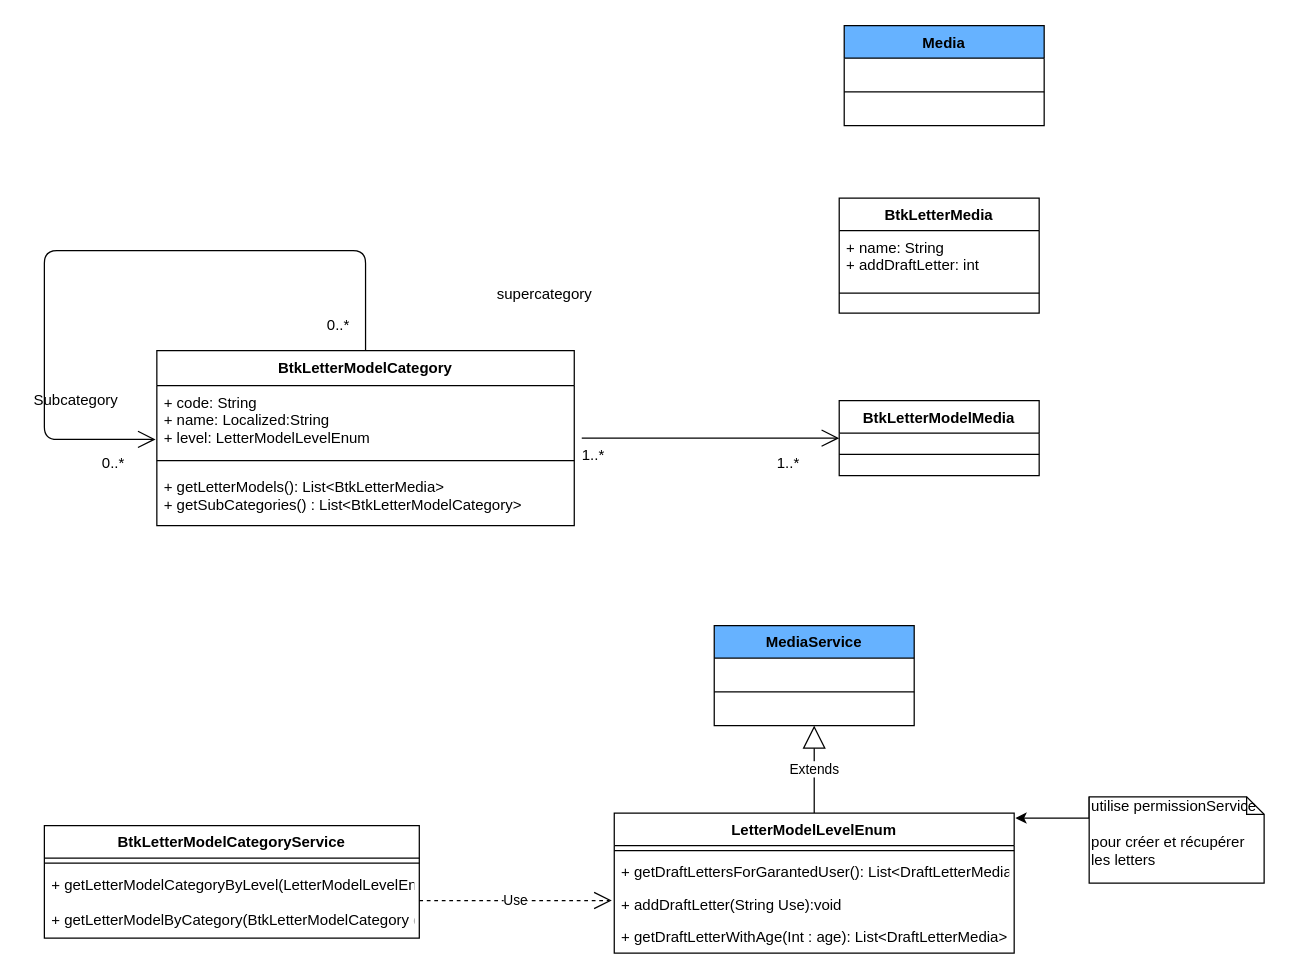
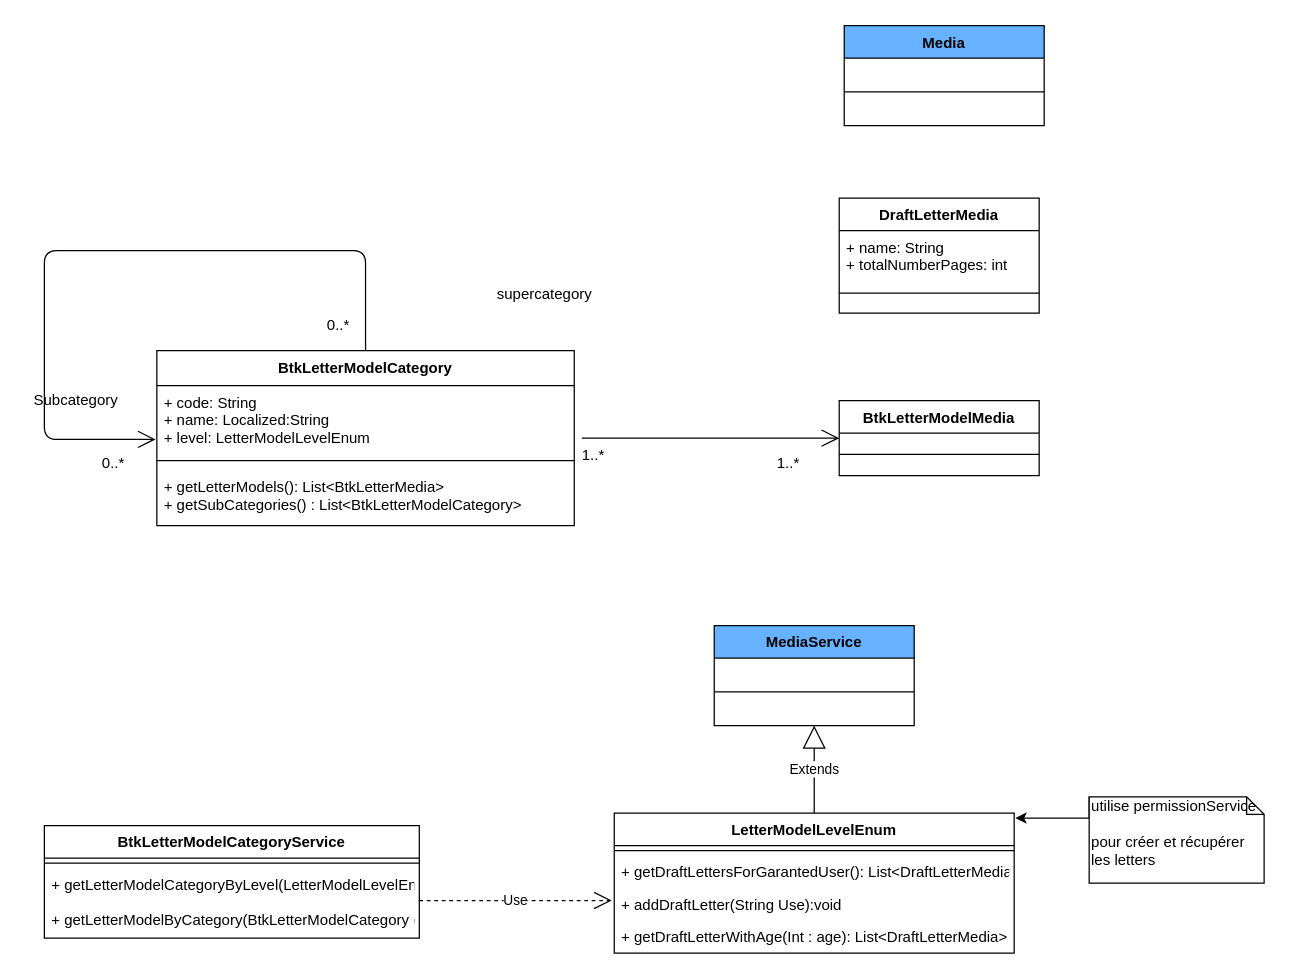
- <mxCell id="7" value="BtkLetterMedia" style="swimlane;fontStyle=1;align=center;verticalAlign=top;childLayout=stackLayout;horizontal=1;startSize=26;horizontalStack=0;resizeParent=1;resizeParentMax=0;resizeLast=0;collapsible=1;marginBottom=0;" parent="1" vertex="1"><mxGeometry x="671" y="158" width="160" height="92" as="geometry" /></mxCell>
+ <mxCell id="7" value="DraftLetterMedia" style="swimlane;fontStyle=1;align=center;verticalAlign=top;childLayout=stackLayout;horizontal=1;startSize=26;horizontalStack=0;resizeParent=1;resizeParentMax=0;resizeLast=0;collapsible=1;marginBottom=0;" parent="1" vertex="1"><mxGeometry x="671" y="158" width="160" height="92" as="geometry" /></mxCell>
- <mxCell id="8" value="+ name: String&#10;+ addDraftLetter: int" style="text;strokeColor=none;fillColor=none;align=left;verticalAlign=top;spacingLeft=4;spacingRight=4;overflow=hidden;rotatable=0;points=[[0,0.5],[1,0.5]];portConstraint=eastwest;" parent="7" vertex="1"><mxGeometry y="26" width="160" height="34" as="geometry" /></mxCell>
+ <mxCell id="8" value="+ name: String&#10;+ totalNumberPages: int" style="text;strokeColor=none;fillColor=none;align=left;verticalAlign=top;spacingLeft=4;spacingRight=4;overflow=hidden;rotatable=0;points=[[0,0.5],[1,0.5]];portConstraint=eastwest;" parent="7" vertex="1"><mxGeometry y="26" width="160" height="34" as="geometry" /></mxCell>
